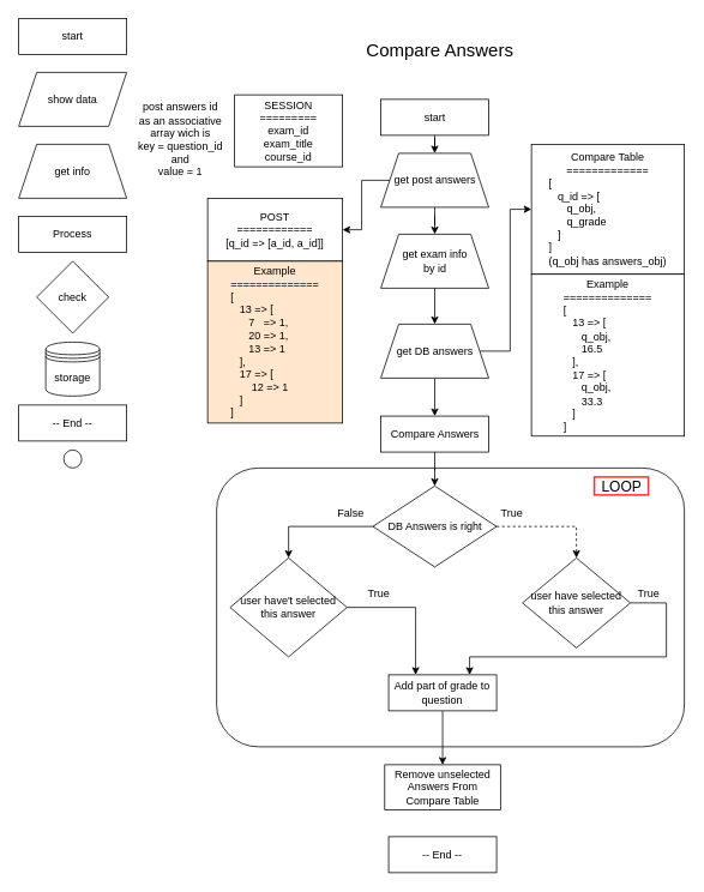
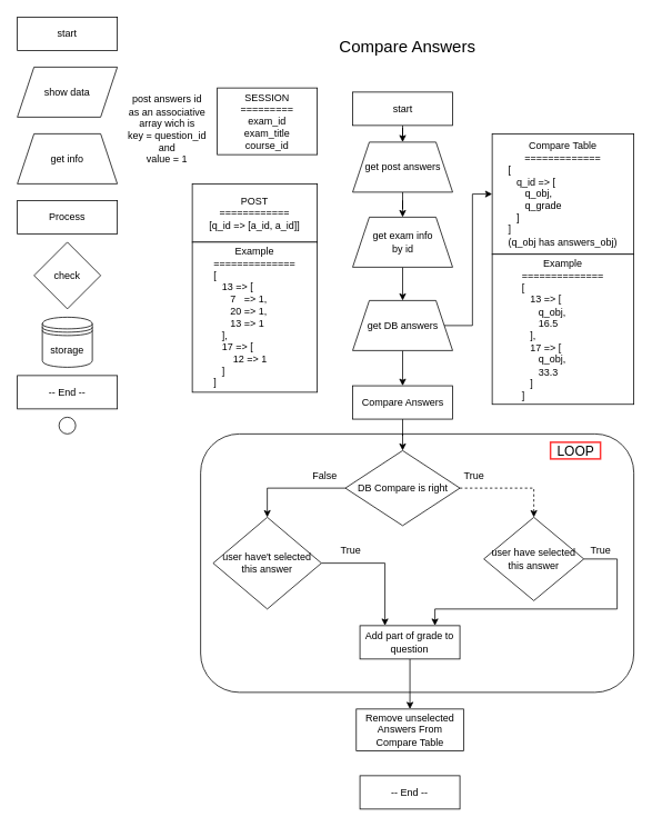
- <mxCell id="14" style="edgeStyle=orthogonalEdgeStyle;rounded=0;orthogonalLoop=1;jettySize=auto;html=1;entryX=1;entryY=0.5;entryDx=0;entryDy=0;" edge="1" parent="1" source="16" target="20"><mxGeometry relative="1" as="geometry" /></mxCell>
- <mxCell id="21" value="Example&lt;br&gt;==============&lt;br&gt;&lt;div style=&quot;text-align: left&quot;&gt;&lt;span&gt;[&lt;/span&gt;&lt;/div&gt;&lt;div style=&quot;text-align: left&quot;&gt;&amp;nbsp; &amp;nbsp;13 =&amp;gt; [&lt;/div&gt;&lt;div style=&quot;text-align: left&quot;&gt;&amp;nbsp; &amp;nbsp; &amp;nbsp; 7&amp;nbsp; &amp;nbsp;=&amp;gt; 1,&lt;/div&gt;&lt;div style=&quot;text-align: left&quot;&gt;&amp;nbsp; &amp;nbsp; &amp;nbsp; 20 =&amp;gt; 1,&lt;/div&gt;&lt;div style=&quot;text-align: left&quot;&gt;&amp;nbsp; &amp;nbsp; &amp;nbsp; 13 =&amp;gt; 1&lt;/div&gt;&lt;div style=&quot;text-align: left&quot;&gt;&amp;nbsp; &amp;nbsp;],&lt;br&gt;&lt;/div&gt;&lt;div style=&quot;text-align: left&quot;&gt;&amp;nbsp; &amp;nbsp;17 =&amp;gt; [&lt;/div&gt;&lt;div style=&quot;text-align: left&quot;&gt;&amp;nbsp; &amp;nbsp; &amp;nbsp; &amp;nbsp;12 =&amp;gt; 1&lt;/div&gt;&lt;div style=&quot;text-align: left&quot;&gt;&amp;nbsp; &amp;nbsp;]&lt;/div&gt;&lt;div style=&quot;text-align: left&quot;&gt;&lt;span&gt;]&lt;/span&gt;&lt;/div&gt;" style="whiteSpace=wrap;html=1;fontSize=12;glass=0;strokeWidth=1;shadow=0;arcSize=0;sketch=0;fillColor=#ffe6cc;" vertex="1" parent="19"><mxGeometry y="70" width="150" height="180" as="geometry" /></mxCell>
+ <mxCell id="21" value="Example&lt;br&gt;==============&lt;br&gt;&lt;div style=&quot;text-align: left&quot;&gt;&lt;span&gt;[&lt;/span&gt;&lt;/div&gt;&lt;div style=&quot;text-align: left&quot;&gt;&amp;nbsp; &amp;nbsp;13 =&amp;gt; [&lt;/div&gt;&lt;div style=&quot;text-align: left&quot;&gt;&amp;nbsp; &amp;nbsp; &amp;nbsp; 7&amp;nbsp; &amp;nbsp;=&amp;gt; 1,&lt;/div&gt;&lt;div style=&quot;text-align: left&quot;&gt;&amp;nbsp; &amp;nbsp; &amp;nbsp; 20 =&amp;gt; 1,&lt;/div&gt;&lt;div style=&quot;text-align: left&quot;&gt;&amp;nbsp; &amp;nbsp; &amp;nbsp; 13 =&amp;gt; 1&lt;/div&gt;&lt;div style=&quot;text-align: left&quot;&gt;&amp;nbsp; &amp;nbsp;],&lt;br&gt;&lt;/div&gt;&lt;div style=&quot;text-align: left&quot;&gt;&amp;nbsp; &amp;nbsp;17 =&amp;gt; [&lt;/div&gt;&lt;div style=&quot;text-align: left&quot;&gt;&amp;nbsp; &amp;nbsp; &amp;nbsp; &amp;nbsp;12 =&amp;gt; 1&lt;/div&gt;&lt;div style=&quot;text-align: left&quot;&gt;&amp;nbsp; &amp;nbsp;]&lt;/div&gt;&lt;div style=&quot;text-align: left&quot;&gt;&lt;span&gt;]&lt;/span&gt;&lt;/div&gt;" style="whiteSpace=wrap;html=1;fontSize=12;glass=0;strokeWidth=1;shadow=0;arcSize=0;sketch=0;" vertex="1" parent="19"><mxGeometry y="70" width="150" height="180" as="geometry" /></mxCell>
- <mxCell id="34" value="DB Answers is right" style="rhombus;whiteSpace=wrap;html=1;" vertex="1" parent="1"><mxGeometry x="413.75" y="540" width="137.5" height="90" as="geometry" /></mxCell>
+ <mxCell id="34" value="DB Compare is right" style="rhombus;whiteSpace=wrap;html=1;" vertex="1" parent="1"><mxGeometry x="413.75" y="540" width="137.5" height="90" as="geometry" /></mxCell>
